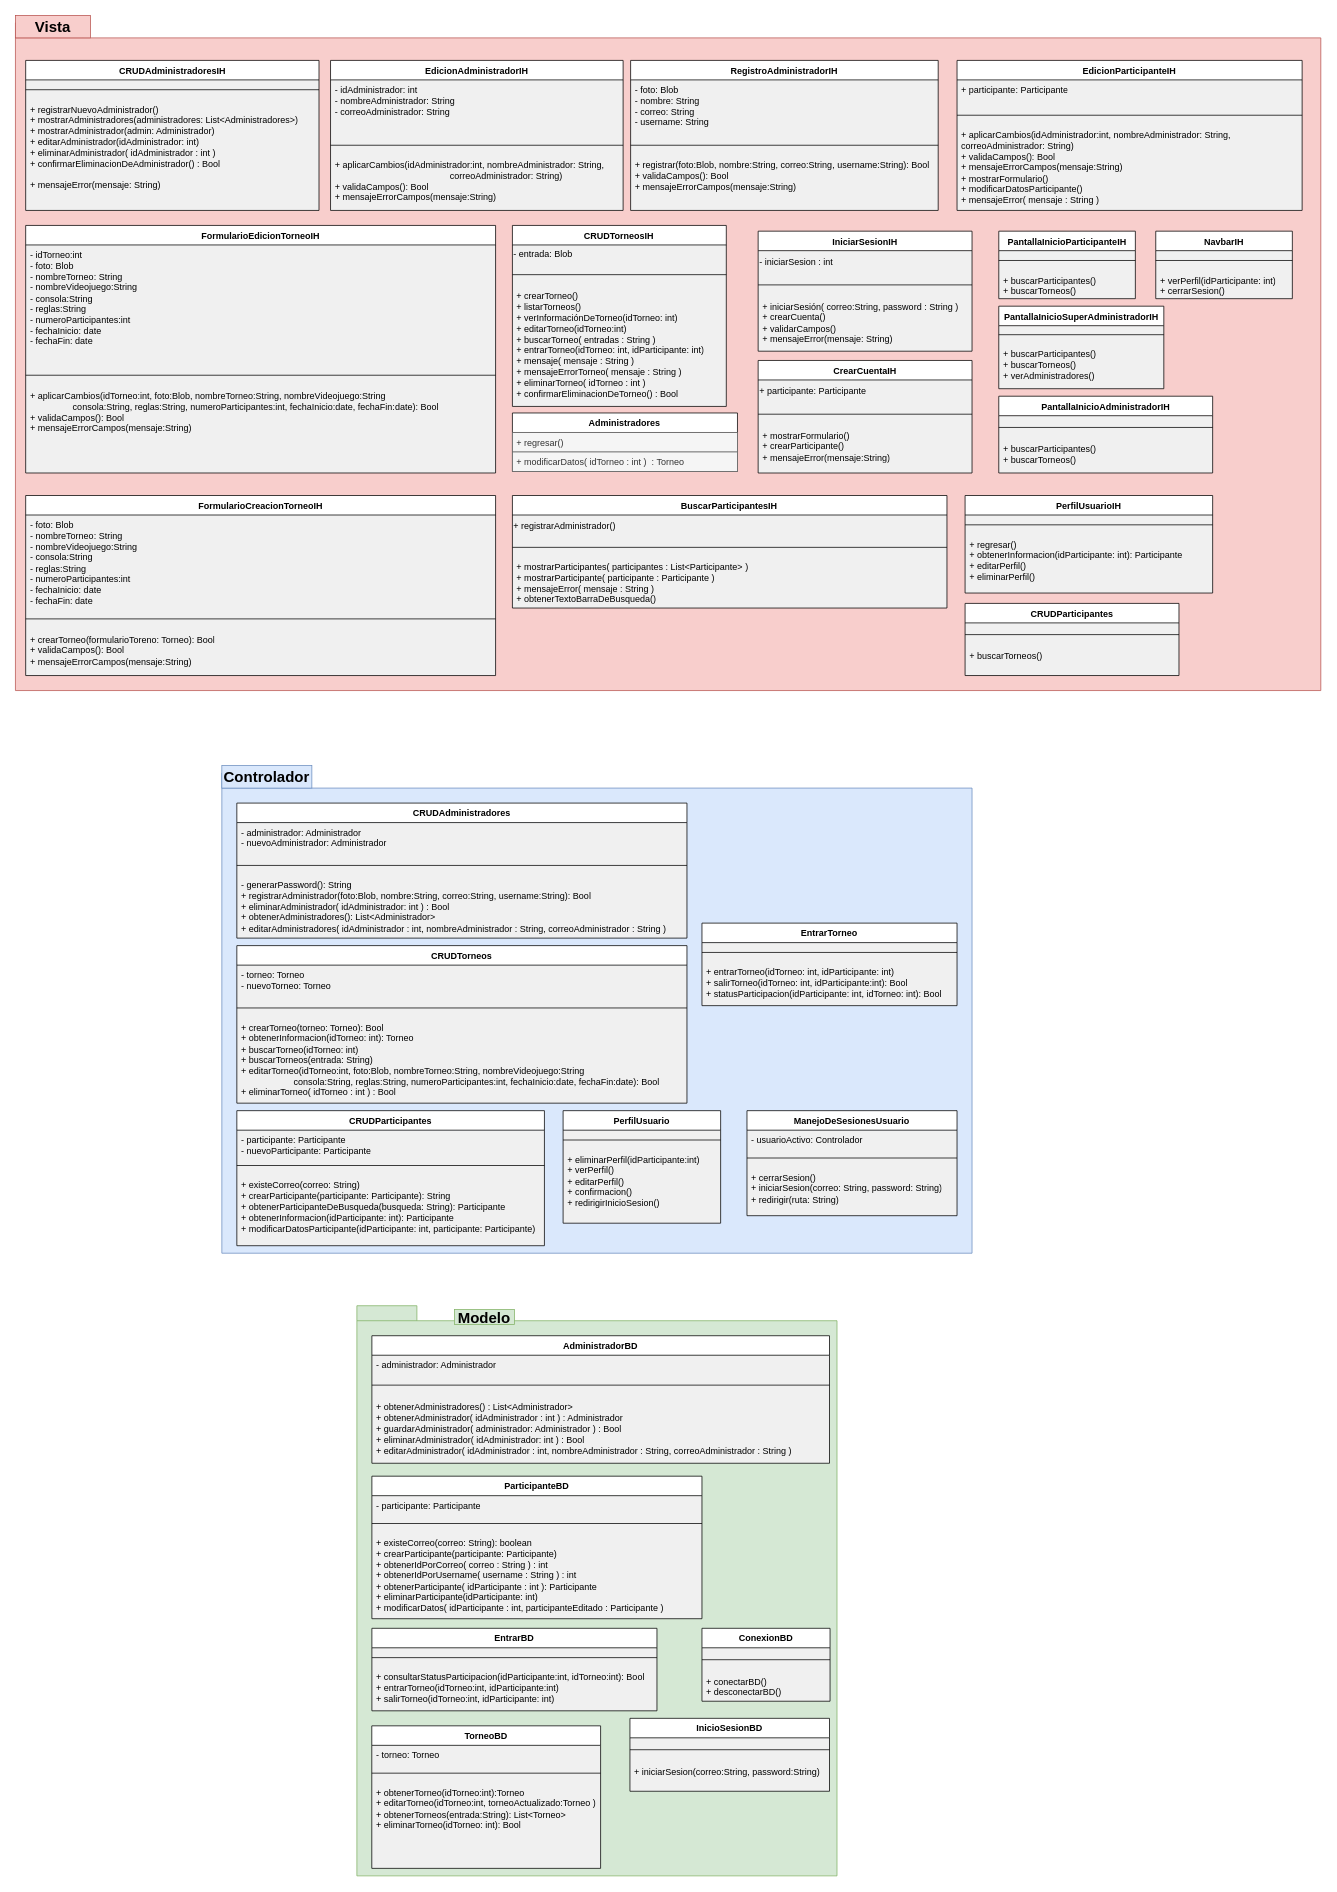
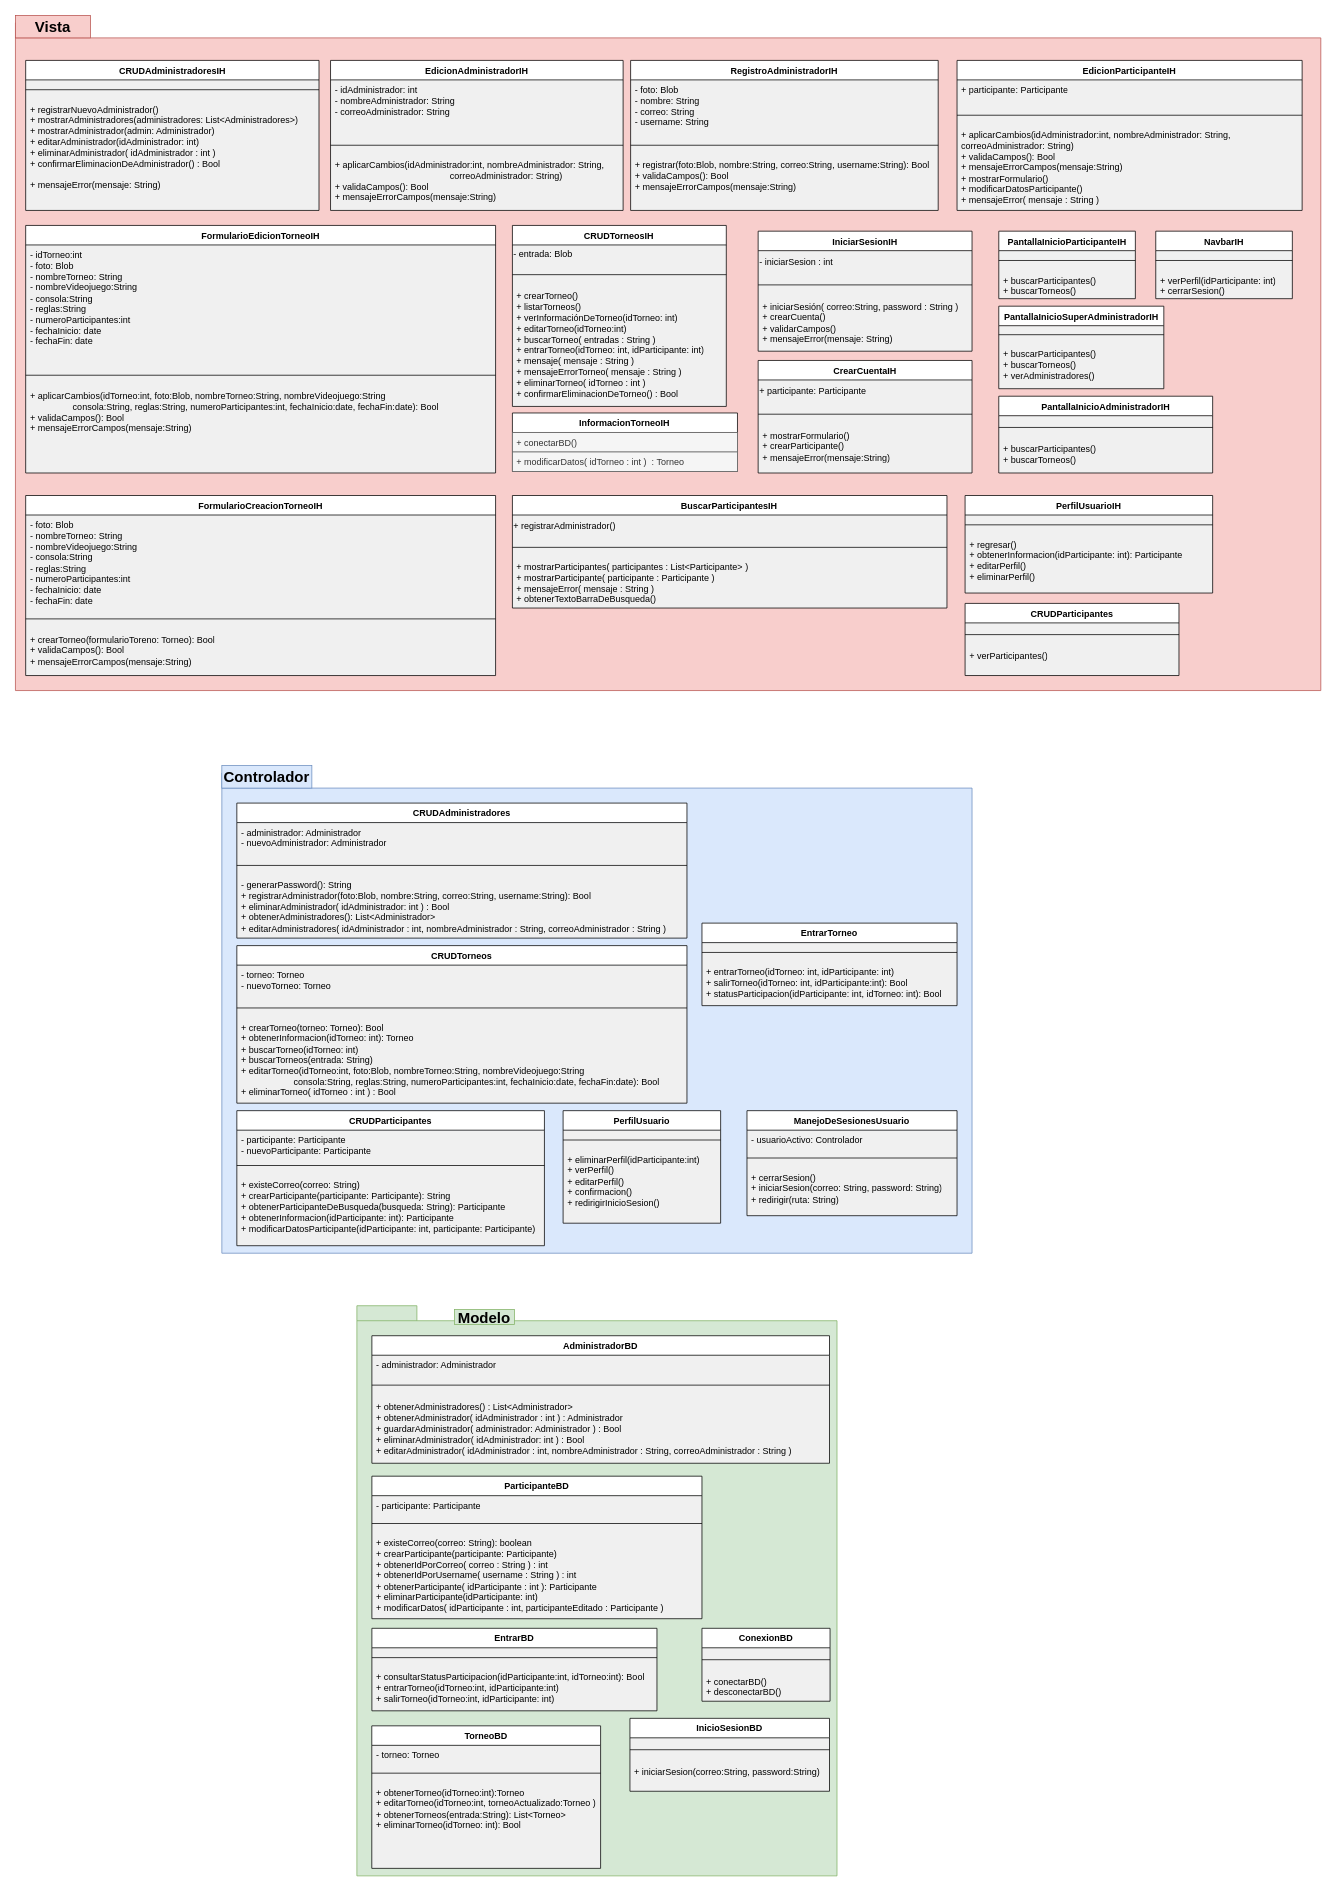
- <mxCell id="36" value="Administradores" style="swimlane;fontStyle=1;align=center;verticalAlign=top;childLayout=stackLayout;horizontal=1;startSize=26;horizontalStack=0;resizeParent=1;resizeParentMax=0;resizeLast=0;collapsible=1;marginBottom=0;whiteSpace=wrap;html=1;swimlaneLine=1;glass=0;rounded=0;shadow=0;" vertex="1" parent="1"><mxGeometry x="682.45" y="550" width="300" height="78" as="geometry" /></mxCell>
+ <mxCell id="36" value="InformacionTorneoIH" style="swimlane;fontStyle=1;align=center;verticalAlign=top;childLayout=stackLayout;horizontal=1;startSize=26;horizontalStack=0;resizeParent=1;resizeParentMax=0;resizeLast=0;collapsible=1;marginBottom=0;whiteSpace=wrap;html=1;swimlaneLine=1;glass=0;rounded=0;shadow=0;" vertex="1" parent="1"><mxGeometry x="682.45" y="550" width="300" height="78" as="geometry" /></mxCell>
- <mxCell id="37" value="+ regresar()" style="text;strokeColor=#666666;fillColor=#f5f5f5;align=left;verticalAlign=top;spacingLeft=4;spacingRight=4;overflow=hidden;rotatable=0;points=[[0,0.5],[1,0.5]];portConstraint=eastwest;whiteSpace=wrap;html=1;fontColor=#333333;" vertex="1" parent="36"><mxGeometry y="26" width="300" height="26" as="geometry" /></mxCell>
+ <mxCell id="37" value="+ conectarBD()" style="text;strokeColor=#666666;fillColor=#f5f5f5;align=left;verticalAlign=top;spacingLeft=4;spacingRight=4;overflow=hidden;rotatable=0;points=[[0,0.5],[1,0.5]];portConstraint=eastwest;whiteSpace=wrap;html=1;fontColor=#333333;" vertex="1" parent="36"><mxGeometry y="26" width="300" height="26" as="geometry" /></mxCell>
- <mxCell id="110" value="+ buscarTorneos()" style="text;strokeColor=none;fillColor=none;align=left;verticalAlign=top;spacingLeft=4;spacingRight=4;overflow=hidden;rotatable=0;points=[[0,0.5],[1,0.5]];portConstraint=eastwest;whiteSpace=wrap;html=1;" vertex="1" parent="108"><mxGeometry y="57.265" width="285.105" height="38.915" as="geometry" /></mxCell>
+ <mxCell id="110" value="+ verParticipantes()" style="text;strokeColor=none;fillColor=none;align=left;verticalAlign=top;spacingLeft=4;spacingRight=4;overflow=hidden;rotatable=0;points=[[0,0.5],[1,0.5]];portConstraint=eastwest;whiteSpace=wrap;html=1;" vertex="1" parent="108"><mxGeometry y="57.265" width="285.105" height="38.915" as="geometry" /></mxCell>
